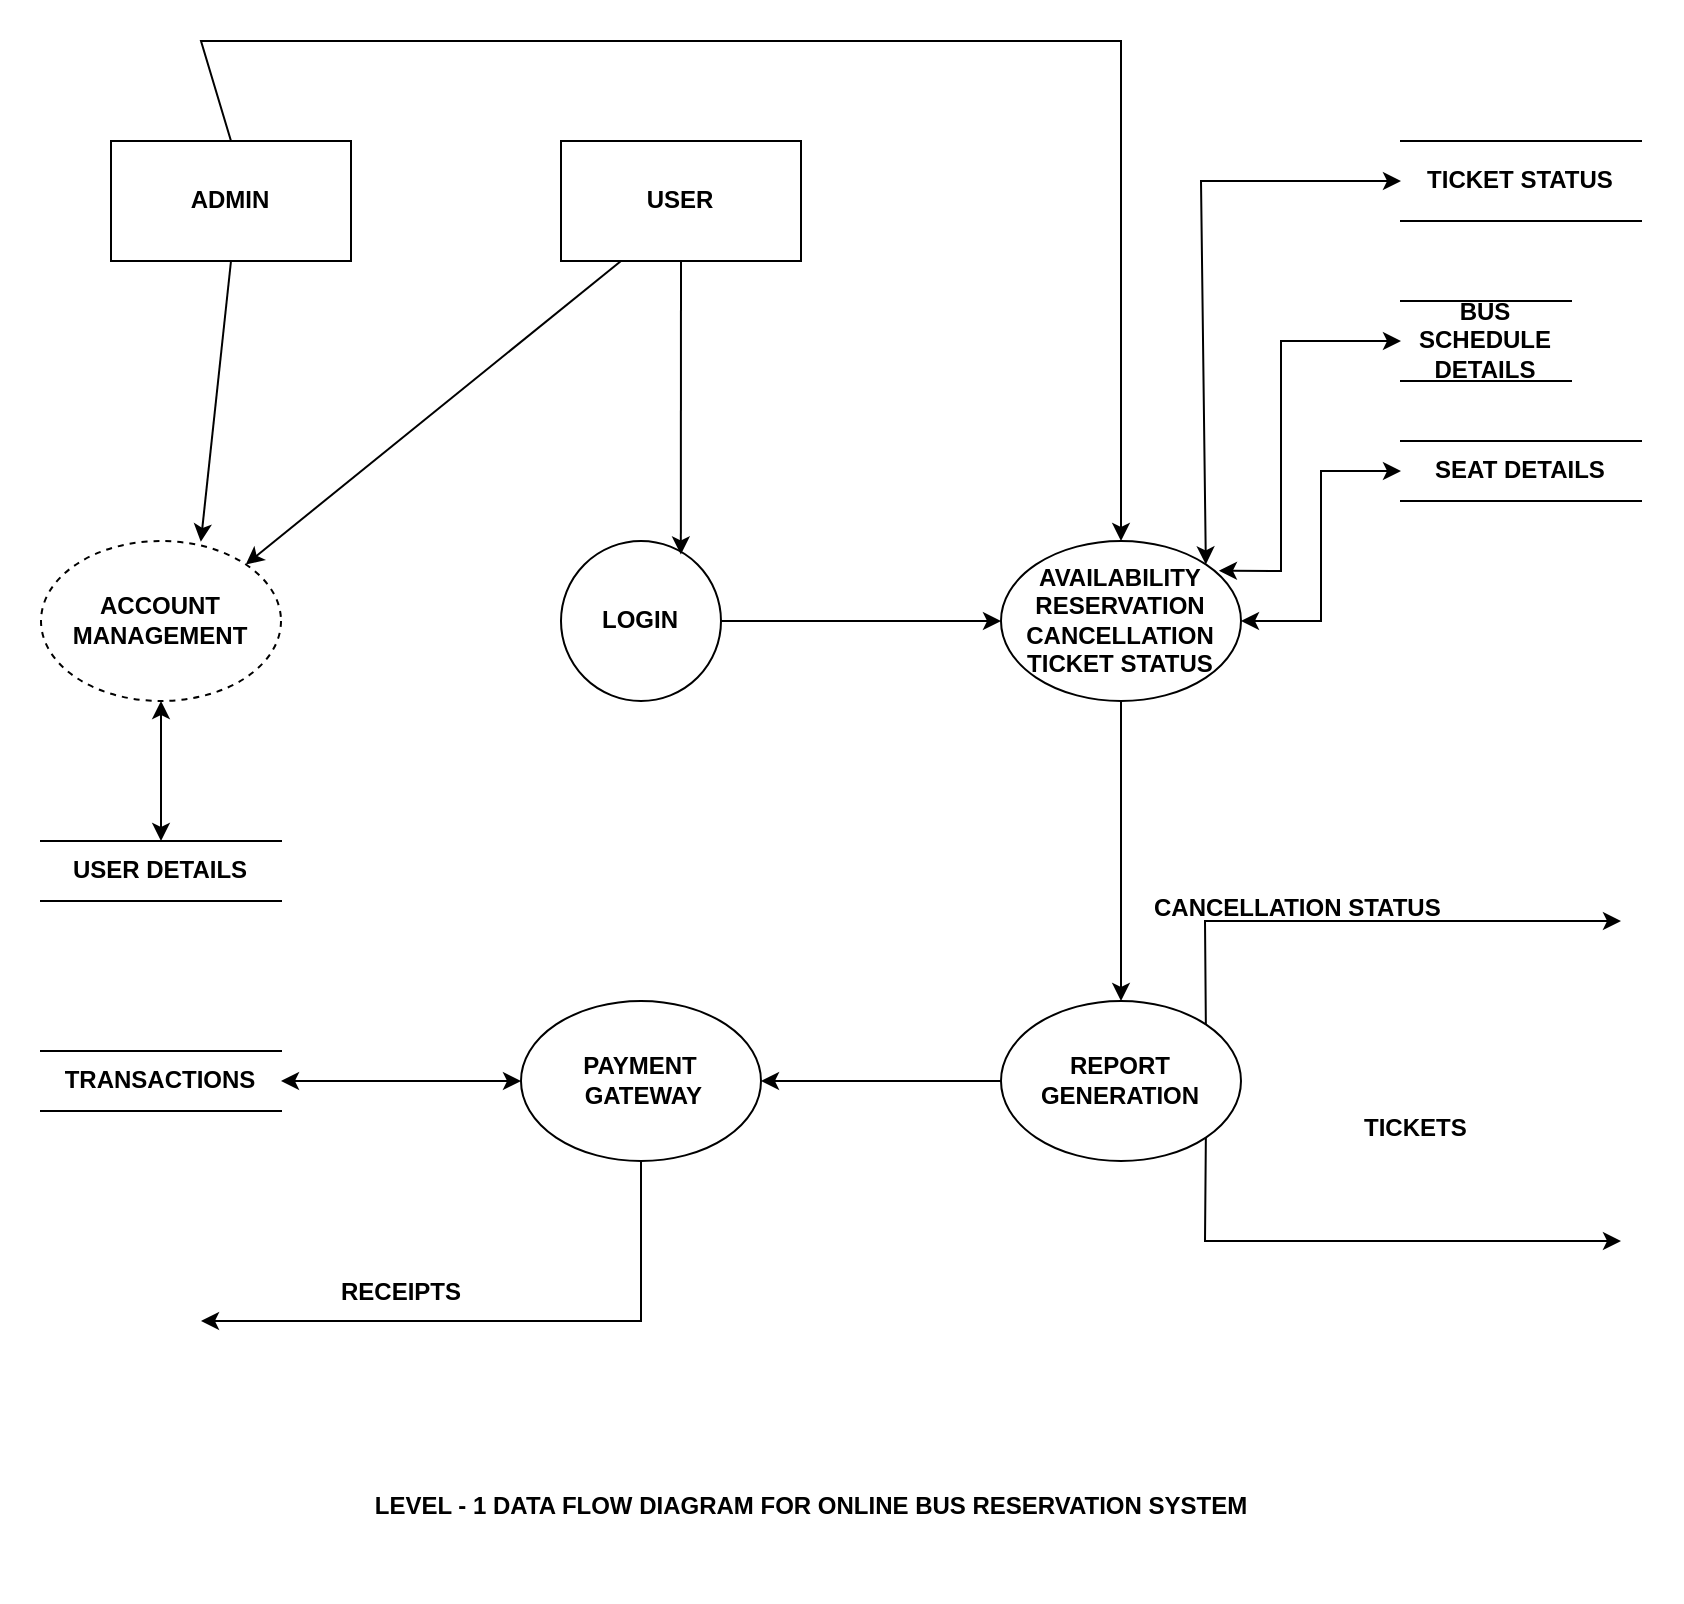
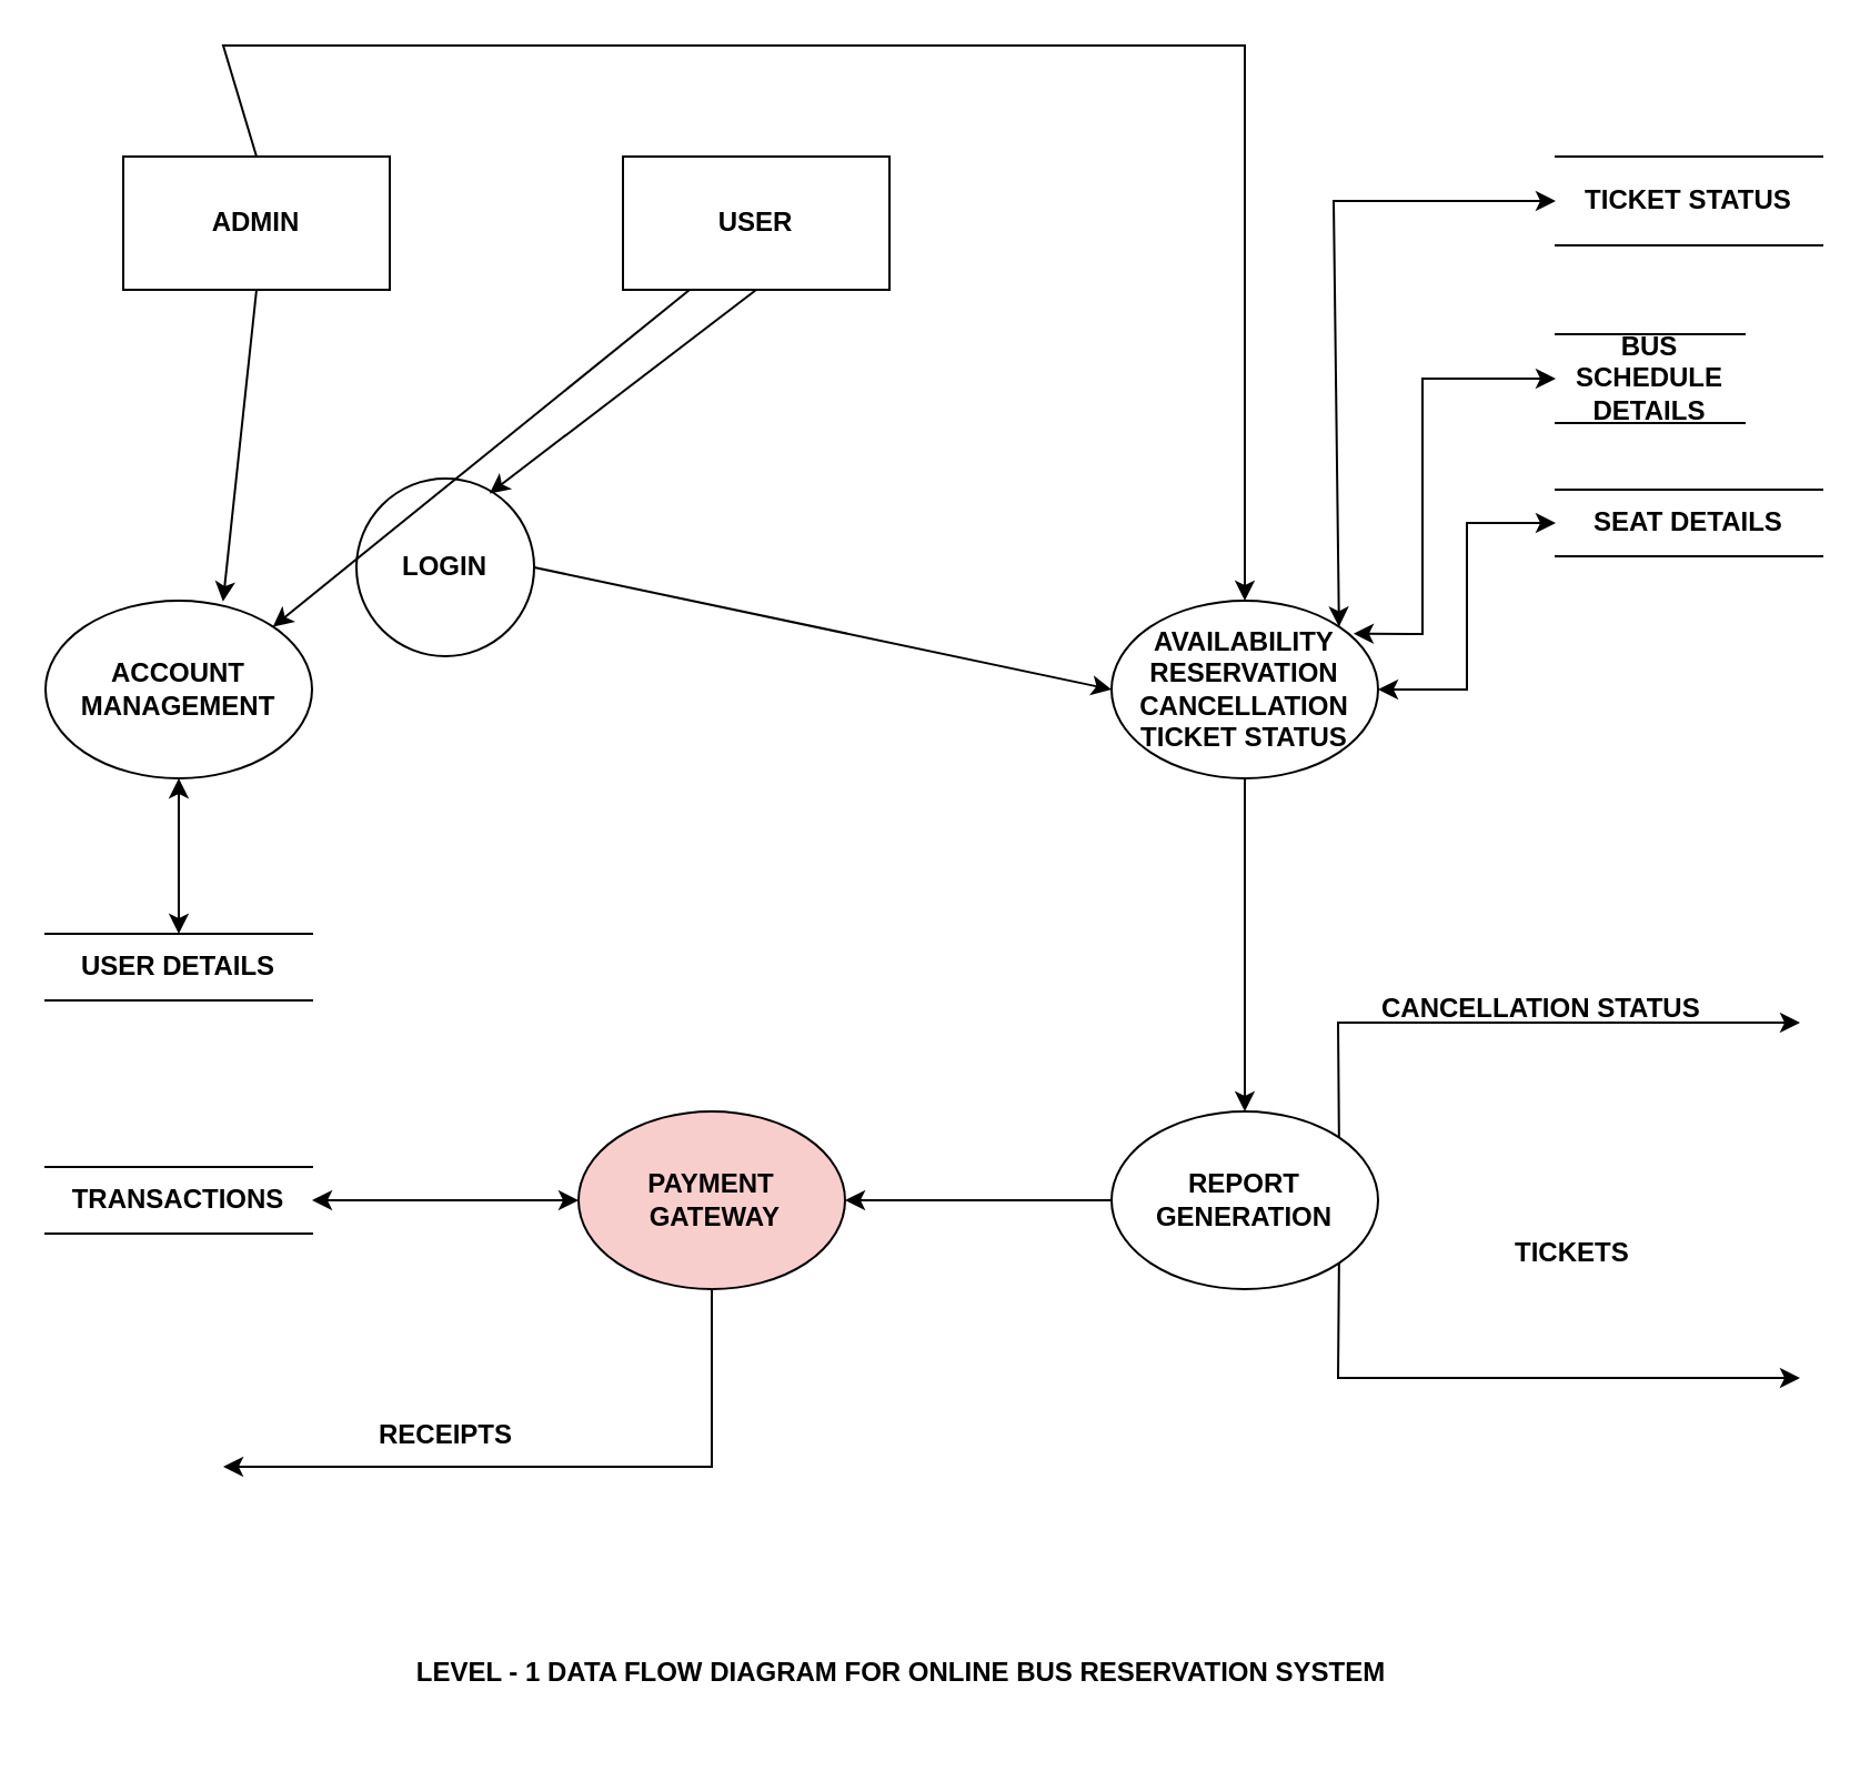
- <mxCell id="7" value="&lt;b&gt;ACCOUNT&lt;/b&gt;&lt;div&gt;&lt;b&gt;MANAGEMENT&lt;/b&gt;&lt;/div&gt;" style="ellipse;whiteSpace=wrap;html=1;dashed=1;" vertex="1" parent="1"><mxGeometry x="20" y="270" width="120" height="80" as="geometry" /></mxCell>
+ <mxCell id="7" value="&lt;b&gt;ACCOUNT&lt;/b&gt;&lt;div&gt;&lt;b&gt;MANAGEMENT&lt;/b&gt;&lt;/div&gt;" style="ellipse;whiteSpace=wrap;html=1;" vertex="1" parent="1"><mxGeometry x="20" y="270" width="120" height="80" as="geometry" /></mxCell>
- <mxCell id="2" value="&lt;b&gt;LOGIN&lt;/b&gt;" style="ellipse;whiteSpace=wrap;html=1;aspect=fixed;" vertex="1" parent="1"><mxGeometry x="280" y="270" width="80" height="80" as="geometry" /></mxCell>
+ <mxCell id="2" value="&lt;b&gt;LOGIN&lt;/b&gt;" style="ellipse;whiteSpace=wrap;html=1;aspect=fixed;" vertex="1" parent="1"><mxGeometry x="160" y="215" width="80" height="80" as="geometry" /></mxCell>
- <mxCell id="31" value="&lt;b&gt;CANCELLATION STATUS&lt;/b&gt;" style="text;whiteSpace=wrap;html=1;" vertex="1" parent="1"><mxGeometry x="575" y="440" width="150" height="40" as="geometry" /></mxCell>
+ <mxCell id="31" value="&lt;b&gt;CANCELLATION STATUS&lt;/b&gt;" style="text;whiteSpace=wrap;html=1;" vertex="1" parent="1"><mxGeometry x="620" y="440" width="150" height="40" as="geometry" /></mxCell>
- <mxCell id="8" value="&lt;b&gt;PAYMENT&lt;/b&gt;&lt;div&gt;&lt;b&gt;&amp;nbsp;GATEWAY&lt;/b&gt;&lt;/div&gt;" style="ellipse;whiteSpace=wrap;html=1;" vertex="1" parent="1"><mxGeometry x="260" y="500" width="120" height="80" as="geometry" /></mxCell>
+ <mxCell id="8" value="&lt;b&gt;PAYMENT&lt;/b&gt;&lt;div&gt;&lt;b&gt;&amp;nbsp;GATEWAY&lt;/b&gt;&lt;/div&gt;" style="ellipse;whiteSpace=wrap;html=1;fillColor=#f8cecc;" vertex="1" parent="1"><mxGeometry x="260" y="500" width="120" height="80" as="geometry" /></mxCell>
